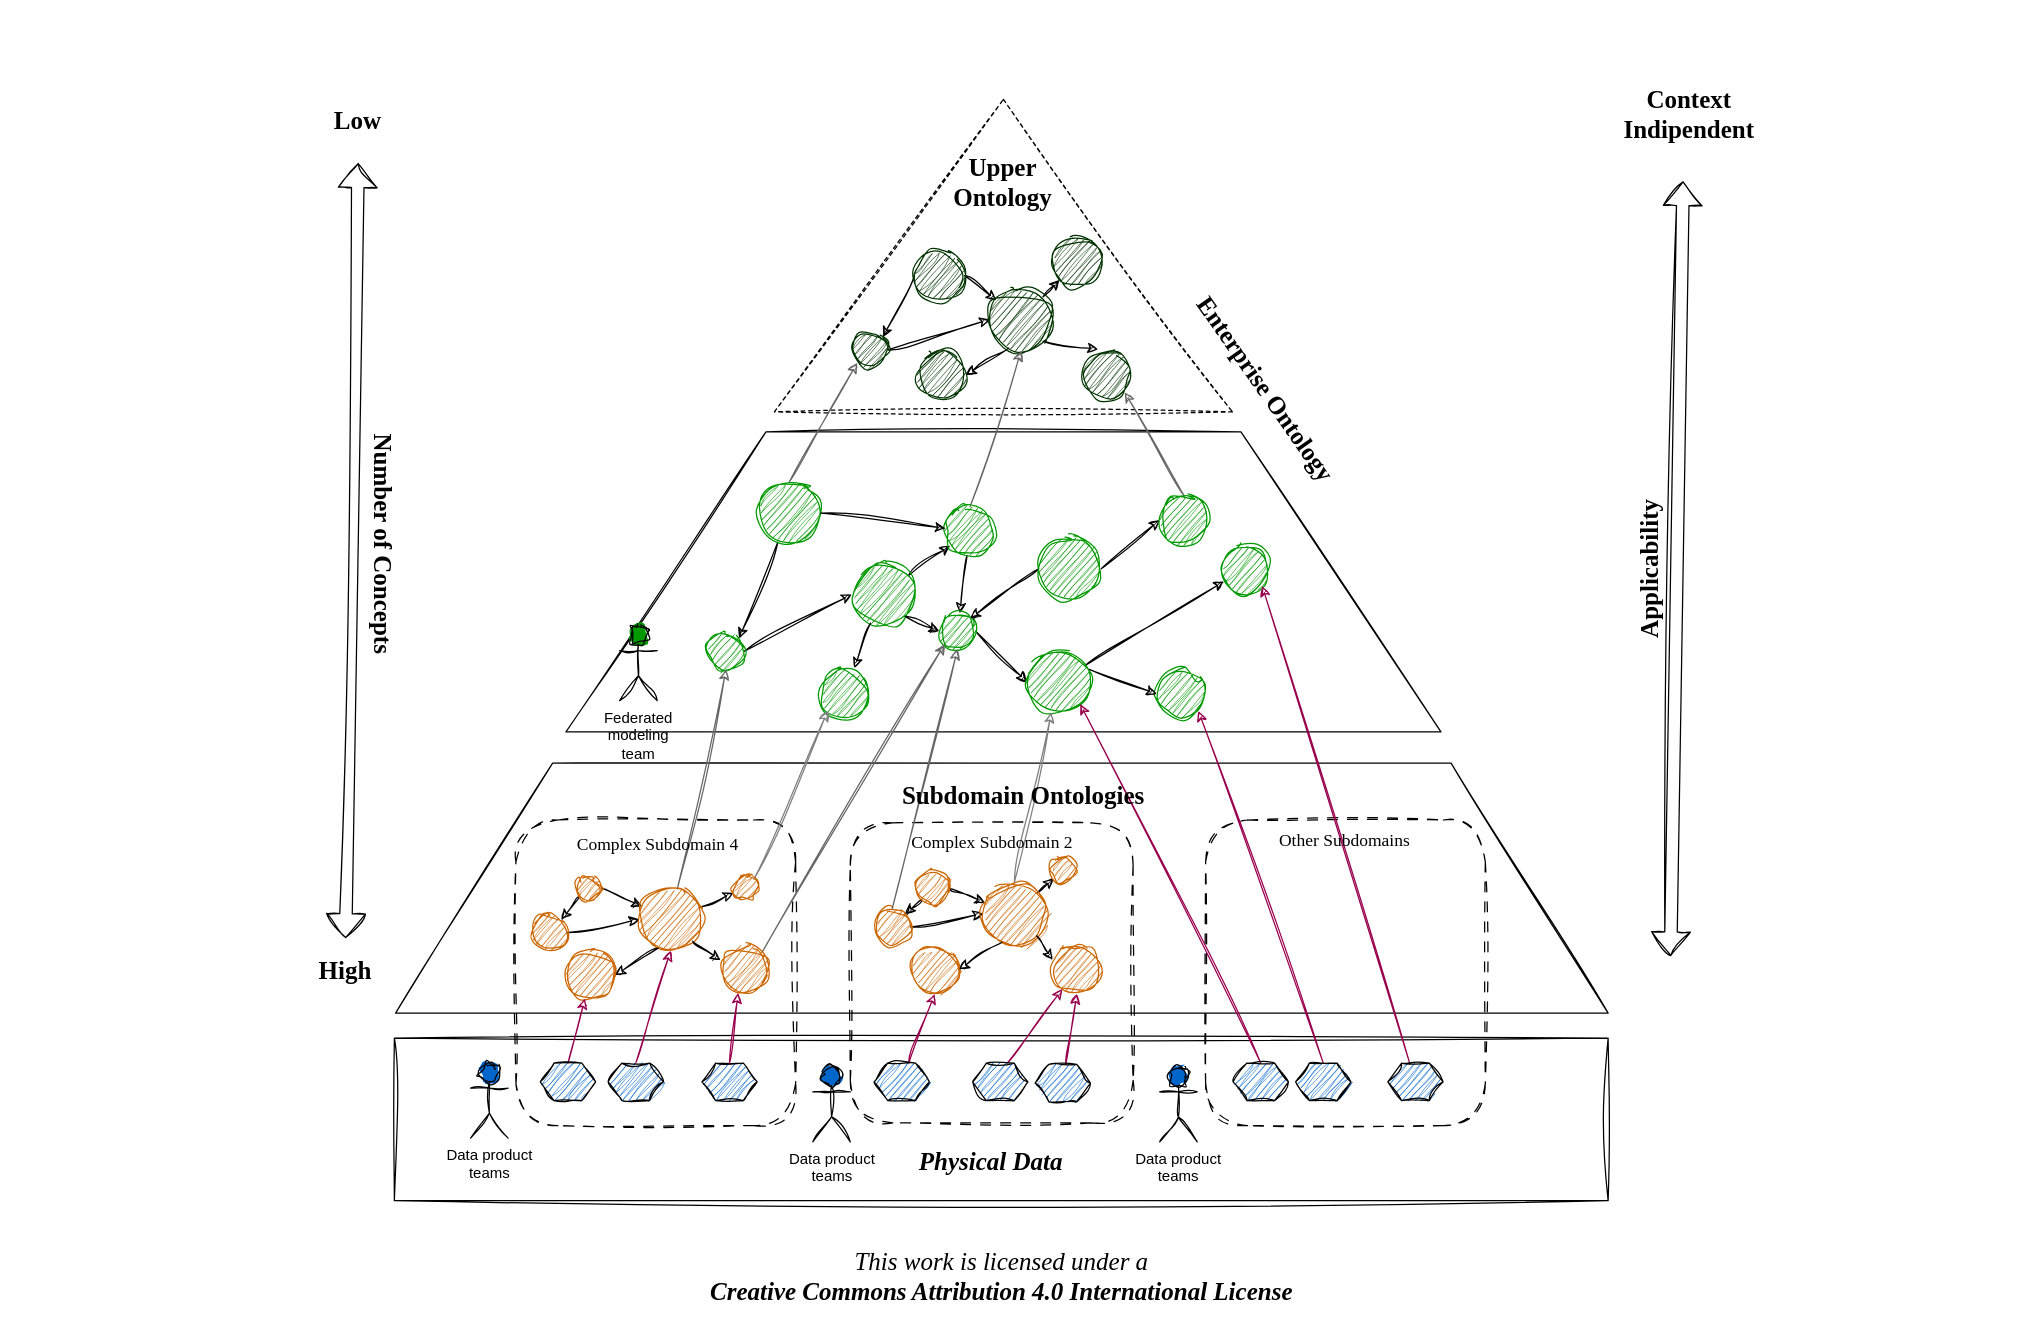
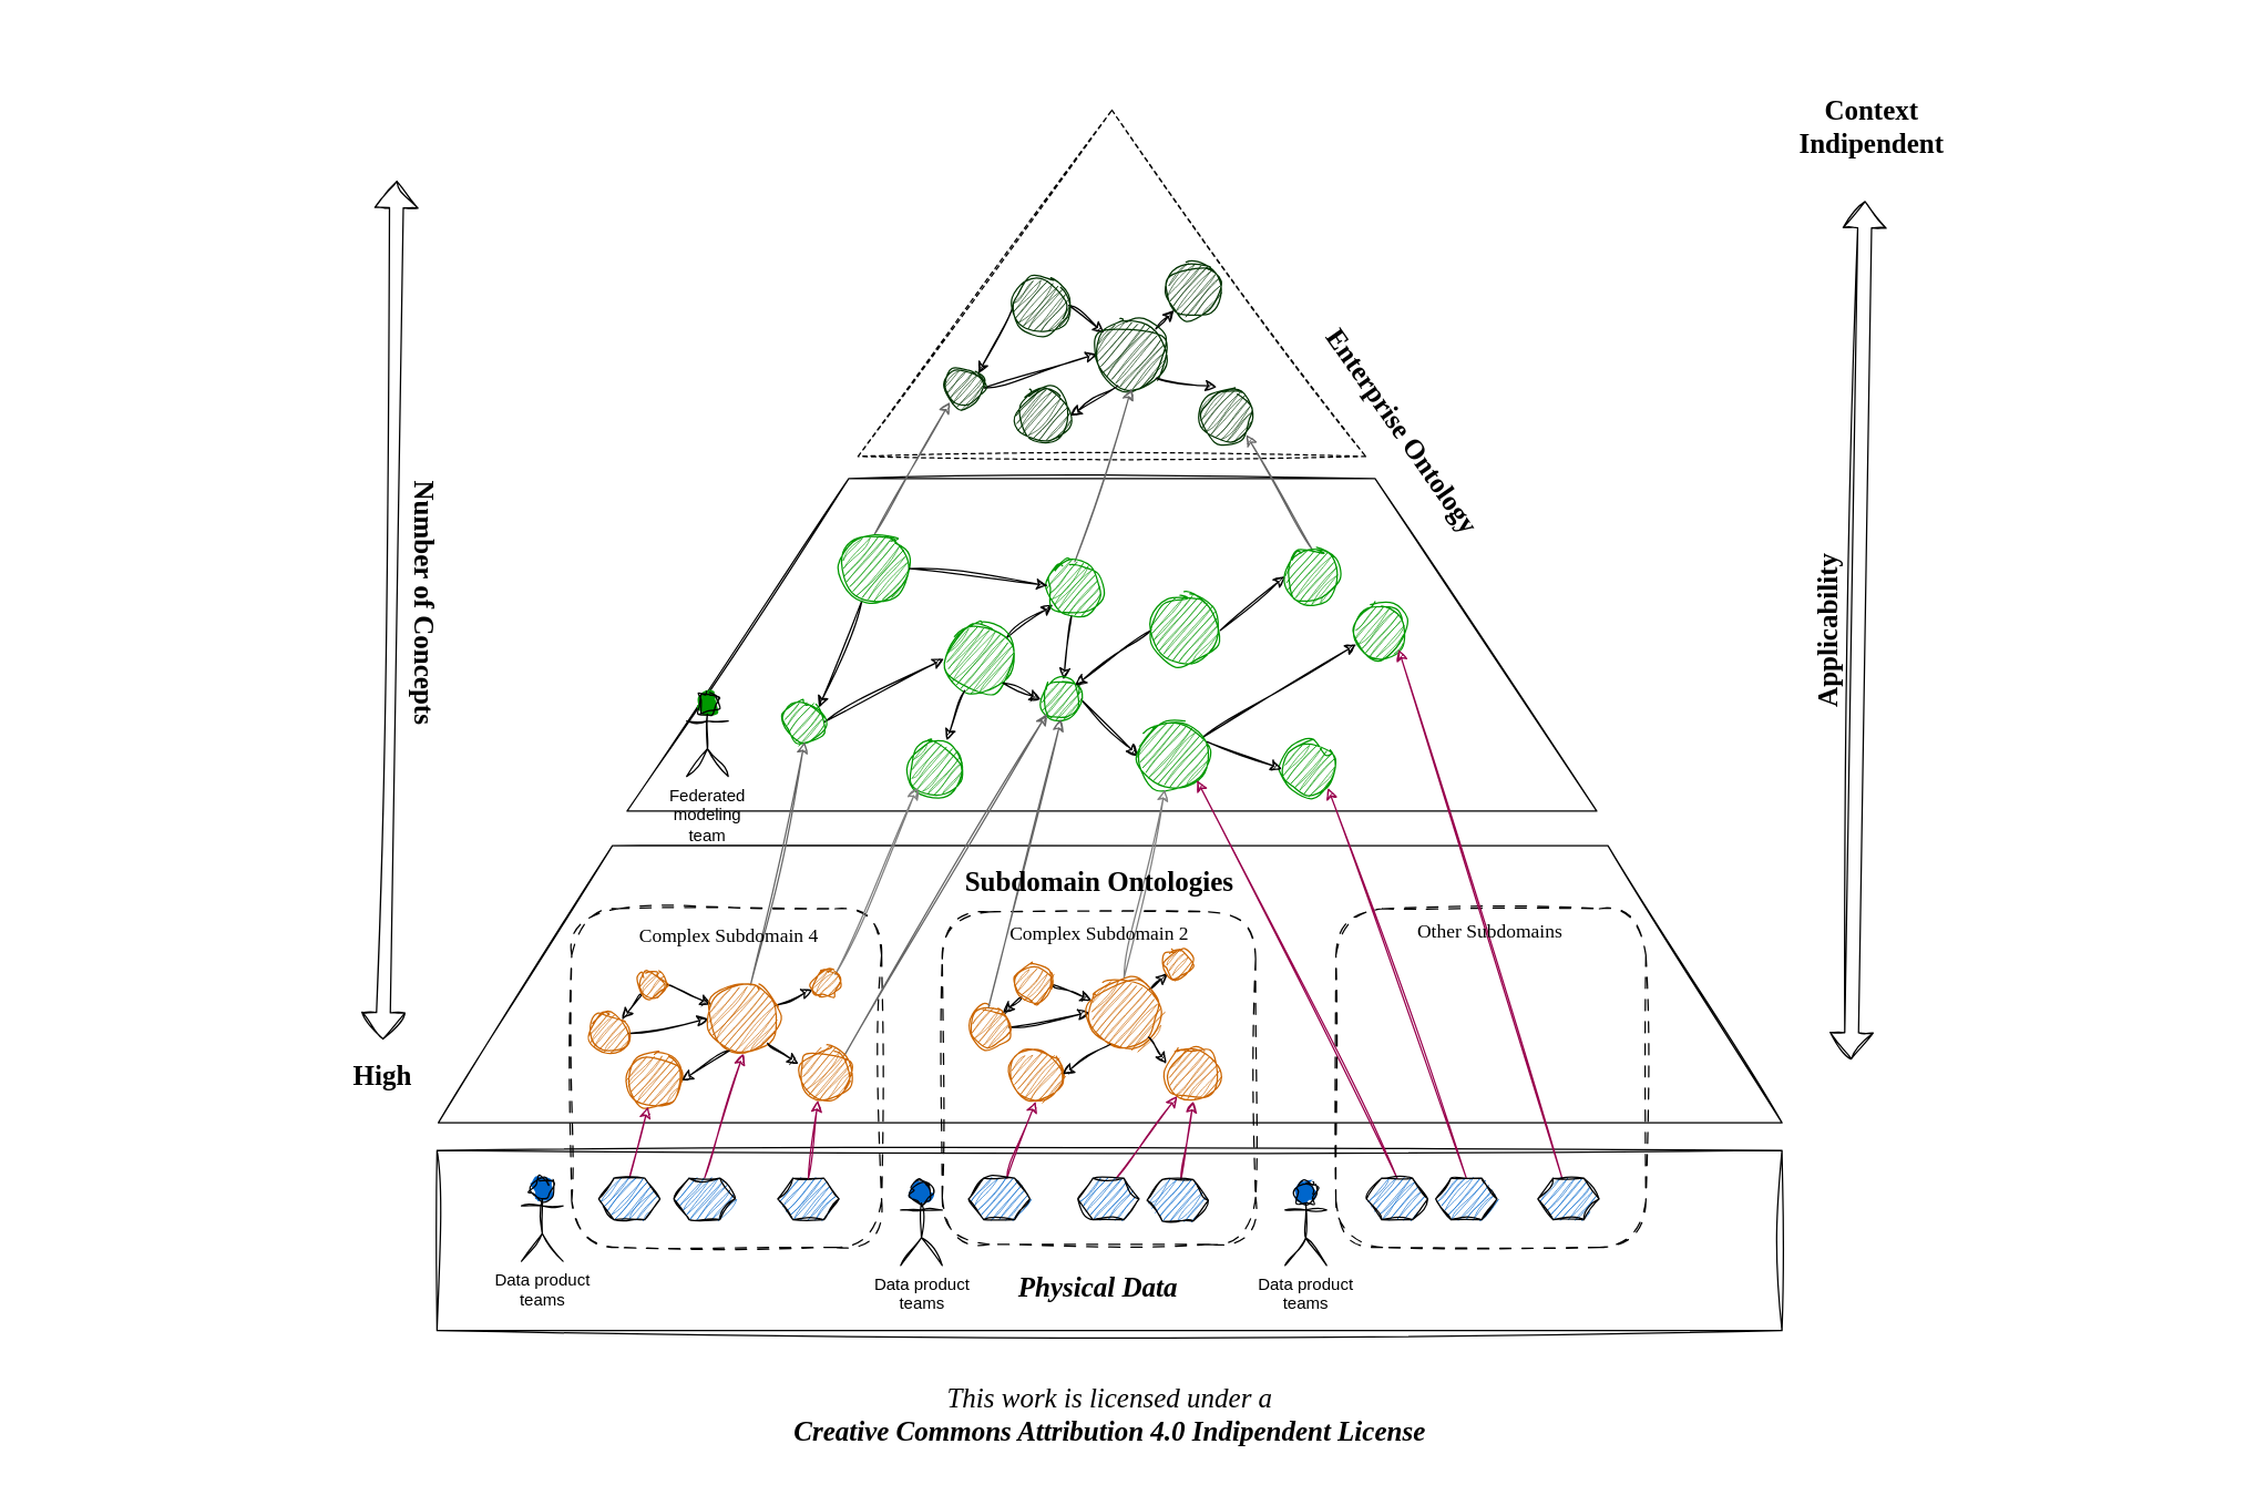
- <mxCell id="107" value="Low" style="text;html=1;strokeColor=none;fillColor=none;align=center;verticalAlign=middle;whiteSpace=wrap;rounded=0;fontSize=20;fontFamily=Architects Daughter;fontStyle=1" vertex="1" parent="1"><mxGeometry x="256" y="80" width="60" height="30" as="geometry" /></mxCell>
- <mxCell id="44" value="Upper Ontology" style="text;html=1;strokeColor=none;fillColor=none;align=center;verticalAlign=middle;whiteSpace=wrap;rounded=0;fontSize=20;fontFamily=Architects Daughter;fontStyle=1" vertex="1" parent="1"><mxGeometry x="772.25" y="130" width="60" height="30" as="geometry" /></mxCell>
- <mxCell id="99" value="Subdomain Ontologies" style="text;html=1;strokeColor=none;fillColor=none;align=center;verticalAlign=middle;whiteSpace=wrap;rounded=0;fontSize=20;fontFamily=Architects Daughter;fontStyle=1" vertex="1" parent="1"><mxGeometry x="696" y="620" width="245" height="30" as="geometry" /></mxCell>
+ <mxCell id="99" value="Subdomain Ontologies" style="text;html=1;strokeColor=none;fillColor=none;align=center;verticalAlign=middle;whiteSpace=wrap;rounded=0;fontSize=20;fontFamily=Architects Daughter;fontStyle=1" vertex="1" parent="1"><mxGeometry x="671" y="620" width="245" height="30" as="geometry" /></mxCell>
- <mxCell id="2" value="&lt;div&gt;&lt;i&gt;This work is licensed under a&lt;/i&gt;&lt;/div&gt;&lt;div&gt;&lt;b&gt;&lt;i&gt;Creative Commons Attribution 4.0 International License&lt;/i&gt;&lt;/b&gt;&lt;/div&gt;" style="text;html=1;strokeColor=none;fillColor=none;align=center;verticalAlign=middle;whiteSpace=wrap;rounded=0;fontSize=20;fontFamily=Architects Daughter;" vertex="1" parent="1"><mxGeometry x="316" y="990" width="970" height="60" as="geometry" /></mxCell>
+ <mxCell id="2" value="&lt;div&gt;&lt;i&gt;This work is licensed under a&lt;/i&gt;&lt;/div&gt;&lt;div&gt;&lt;b&gt;&lt;i&gt;Creative Commons Attribution 4.0 Indipendent License&lt;/i&gt;&lt;/b&gt;&lt;/div&gt;" style="text;html=1;strokeColor=none;fillColor=none;align=center;verticalAlign=middle;whiteSpace=wrap;rounded=0;fontSize=20;fontFamily=Architects Daughter;" vertex="1" parent="1"><mxGeometry x="316" y="990" width="970" height="60" as="geometry" /></mxCell>
